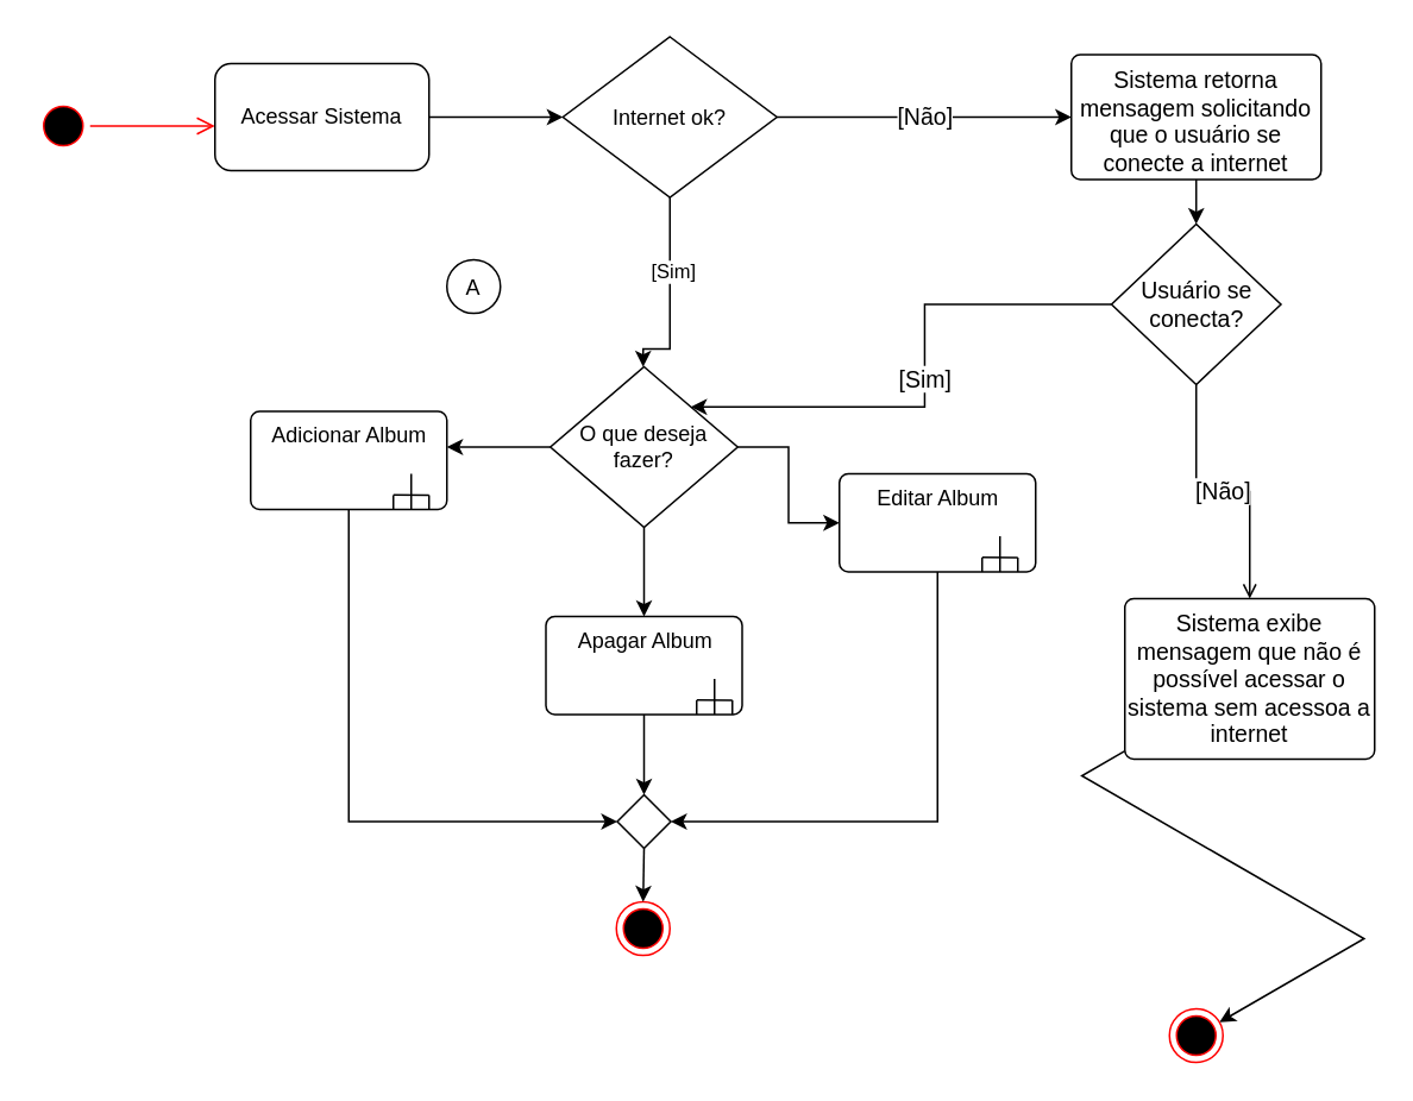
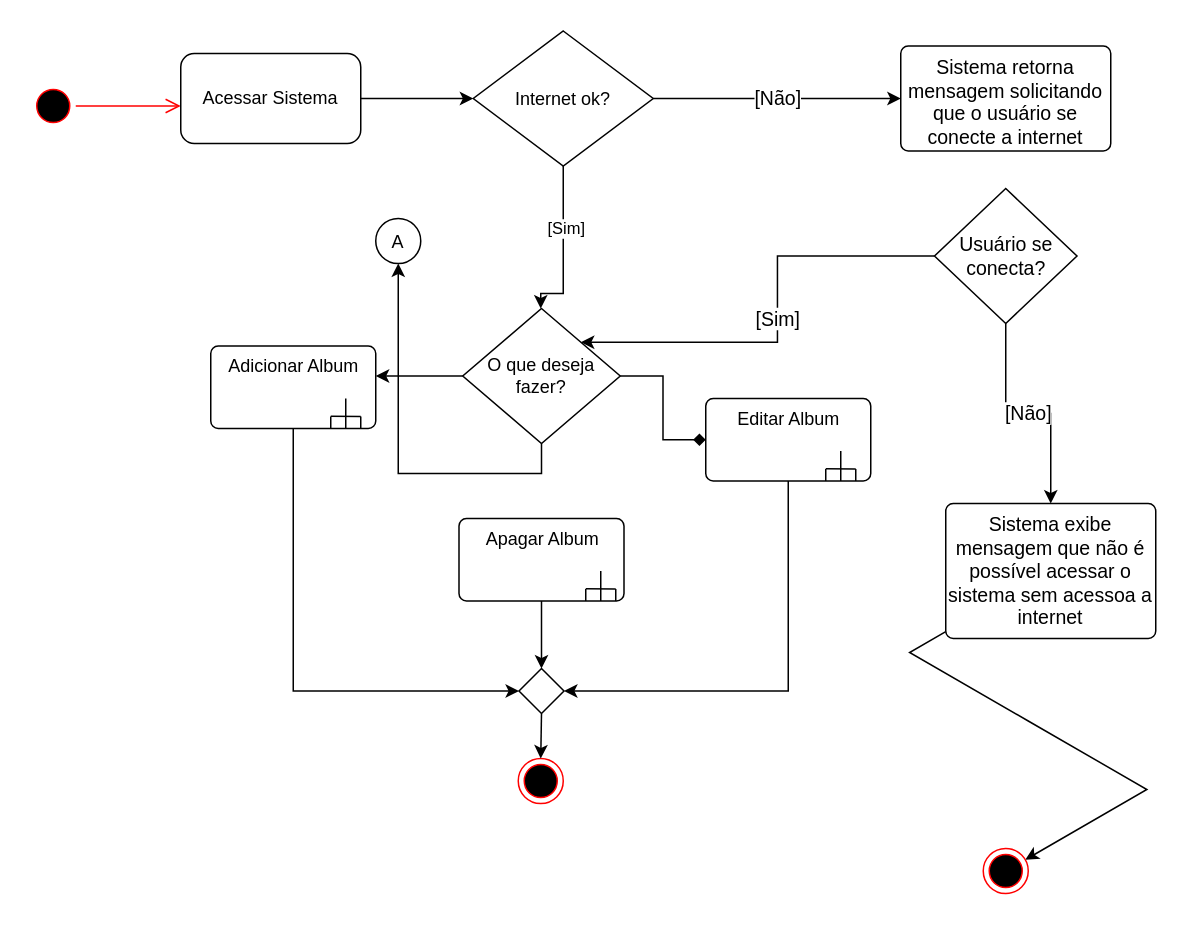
- <mxCell id="39" style="edgeStyle=orthogonalEdgeStyle;rounded=0;orthogonalLoop=1;jettySize=auto;html=1;exitX=0.5;exitY=1;exitDx=0;exitDy=0;entryX=0.5;entryY=0;entryDx=0;entryDy=0;fontSize=13;" parent="1" source="40" target="43" edge="1"><mxGeometry relative="1" as="geometry" /></mxCell>
- <mxCell id="10" style="edgeStyle=orthogonalEdgeStyle;rounded=0;orthogonalLoop=1;jettySize=auto;html=1;exitX=1;exitY=0.5;exitDx=0;exitDy=0;entryX=0;entryY=0.5;entryDx=0;entryDy=0;" parent="1" source="12" target="22" edge="1"><mxGeometry relative="1" as="geometry"><mxPoint x="470" y="250" as="targetPoint" /></mxGeometry></mxCell>
+ <mxCell id="10" style="edgeStyle=orthogonalEdgeStyle;rounded=0;orthogonalLoop=1;jettySize=auto;html=1;exitX=1;exitY=0.5;exitDx=0;exitDy=0;entryX=0;entryY=0.5;entryDx=0;entryDy=0;endArrow=diamond;" parent="1" source="12" target="22" edge="1"><mxGeometry relative="1" as="geometry"><mxPoint x="470" y="250" as="targetPoint" /></mxGeometry></mxCell>
- <mxCell id="11" style="edgeStyle=orthogonalEdgeStyle;rounded=0;orthogonalLoop=1;jettySize=auto;html=1;exitX=0.5;exitY=1;exitDx=0;exitDy=0;entryX=0.5;entryY=0;entryDx=0;entryDy=0;" parent="1" source="12" target="29" edge="1"><mxGeometry relative="1" as="geometry" /></mxCell>
+ <mxCell id="11" style="edgeStyle=orthogonalEdgeStyle;rounded=0;orthogonalLoop=1;jettySize=auto;html=1;exitX=0.5;exitY=1;exitDx=0;exitDy=0;" parent="1" source="12" target="38" edge="1"><mxGeometry relative="1" as="geometry" /></mxCell>
- <mxCell id="42" value="[Não]" style="edgeStyle=orthogonalEdgeStyle;rounded=0;orthogonalLoop=1;jettySize=auto;html=1;exitX=0.5;exitY=1;exitDx=0;exitDy=0;entryX=0.5;entryY=0;entryDx=0;entryDy=0;fontSize=13;endArrow=open;" parent="1" source="43" target="45" edge="1"><mxGeometry relative="1" as="geometry" /></mxCell>
+ <mxCell id="42" value="[Não]" style="edgeStyle=orthogonalEdgeStyle;rounded=0;orthogonalLoop=1;jettySize=auto;html=1;exitX=0.5;exitY=1;exitDx=0;exitDy=0;entryX=0.5;entryY=0;entryDx=0;entryDy=0;fontSize=13;" parent="1" source="43" target="45" edge="1"><mxGeometry relative="1" as="geometry" /></mxCell>
